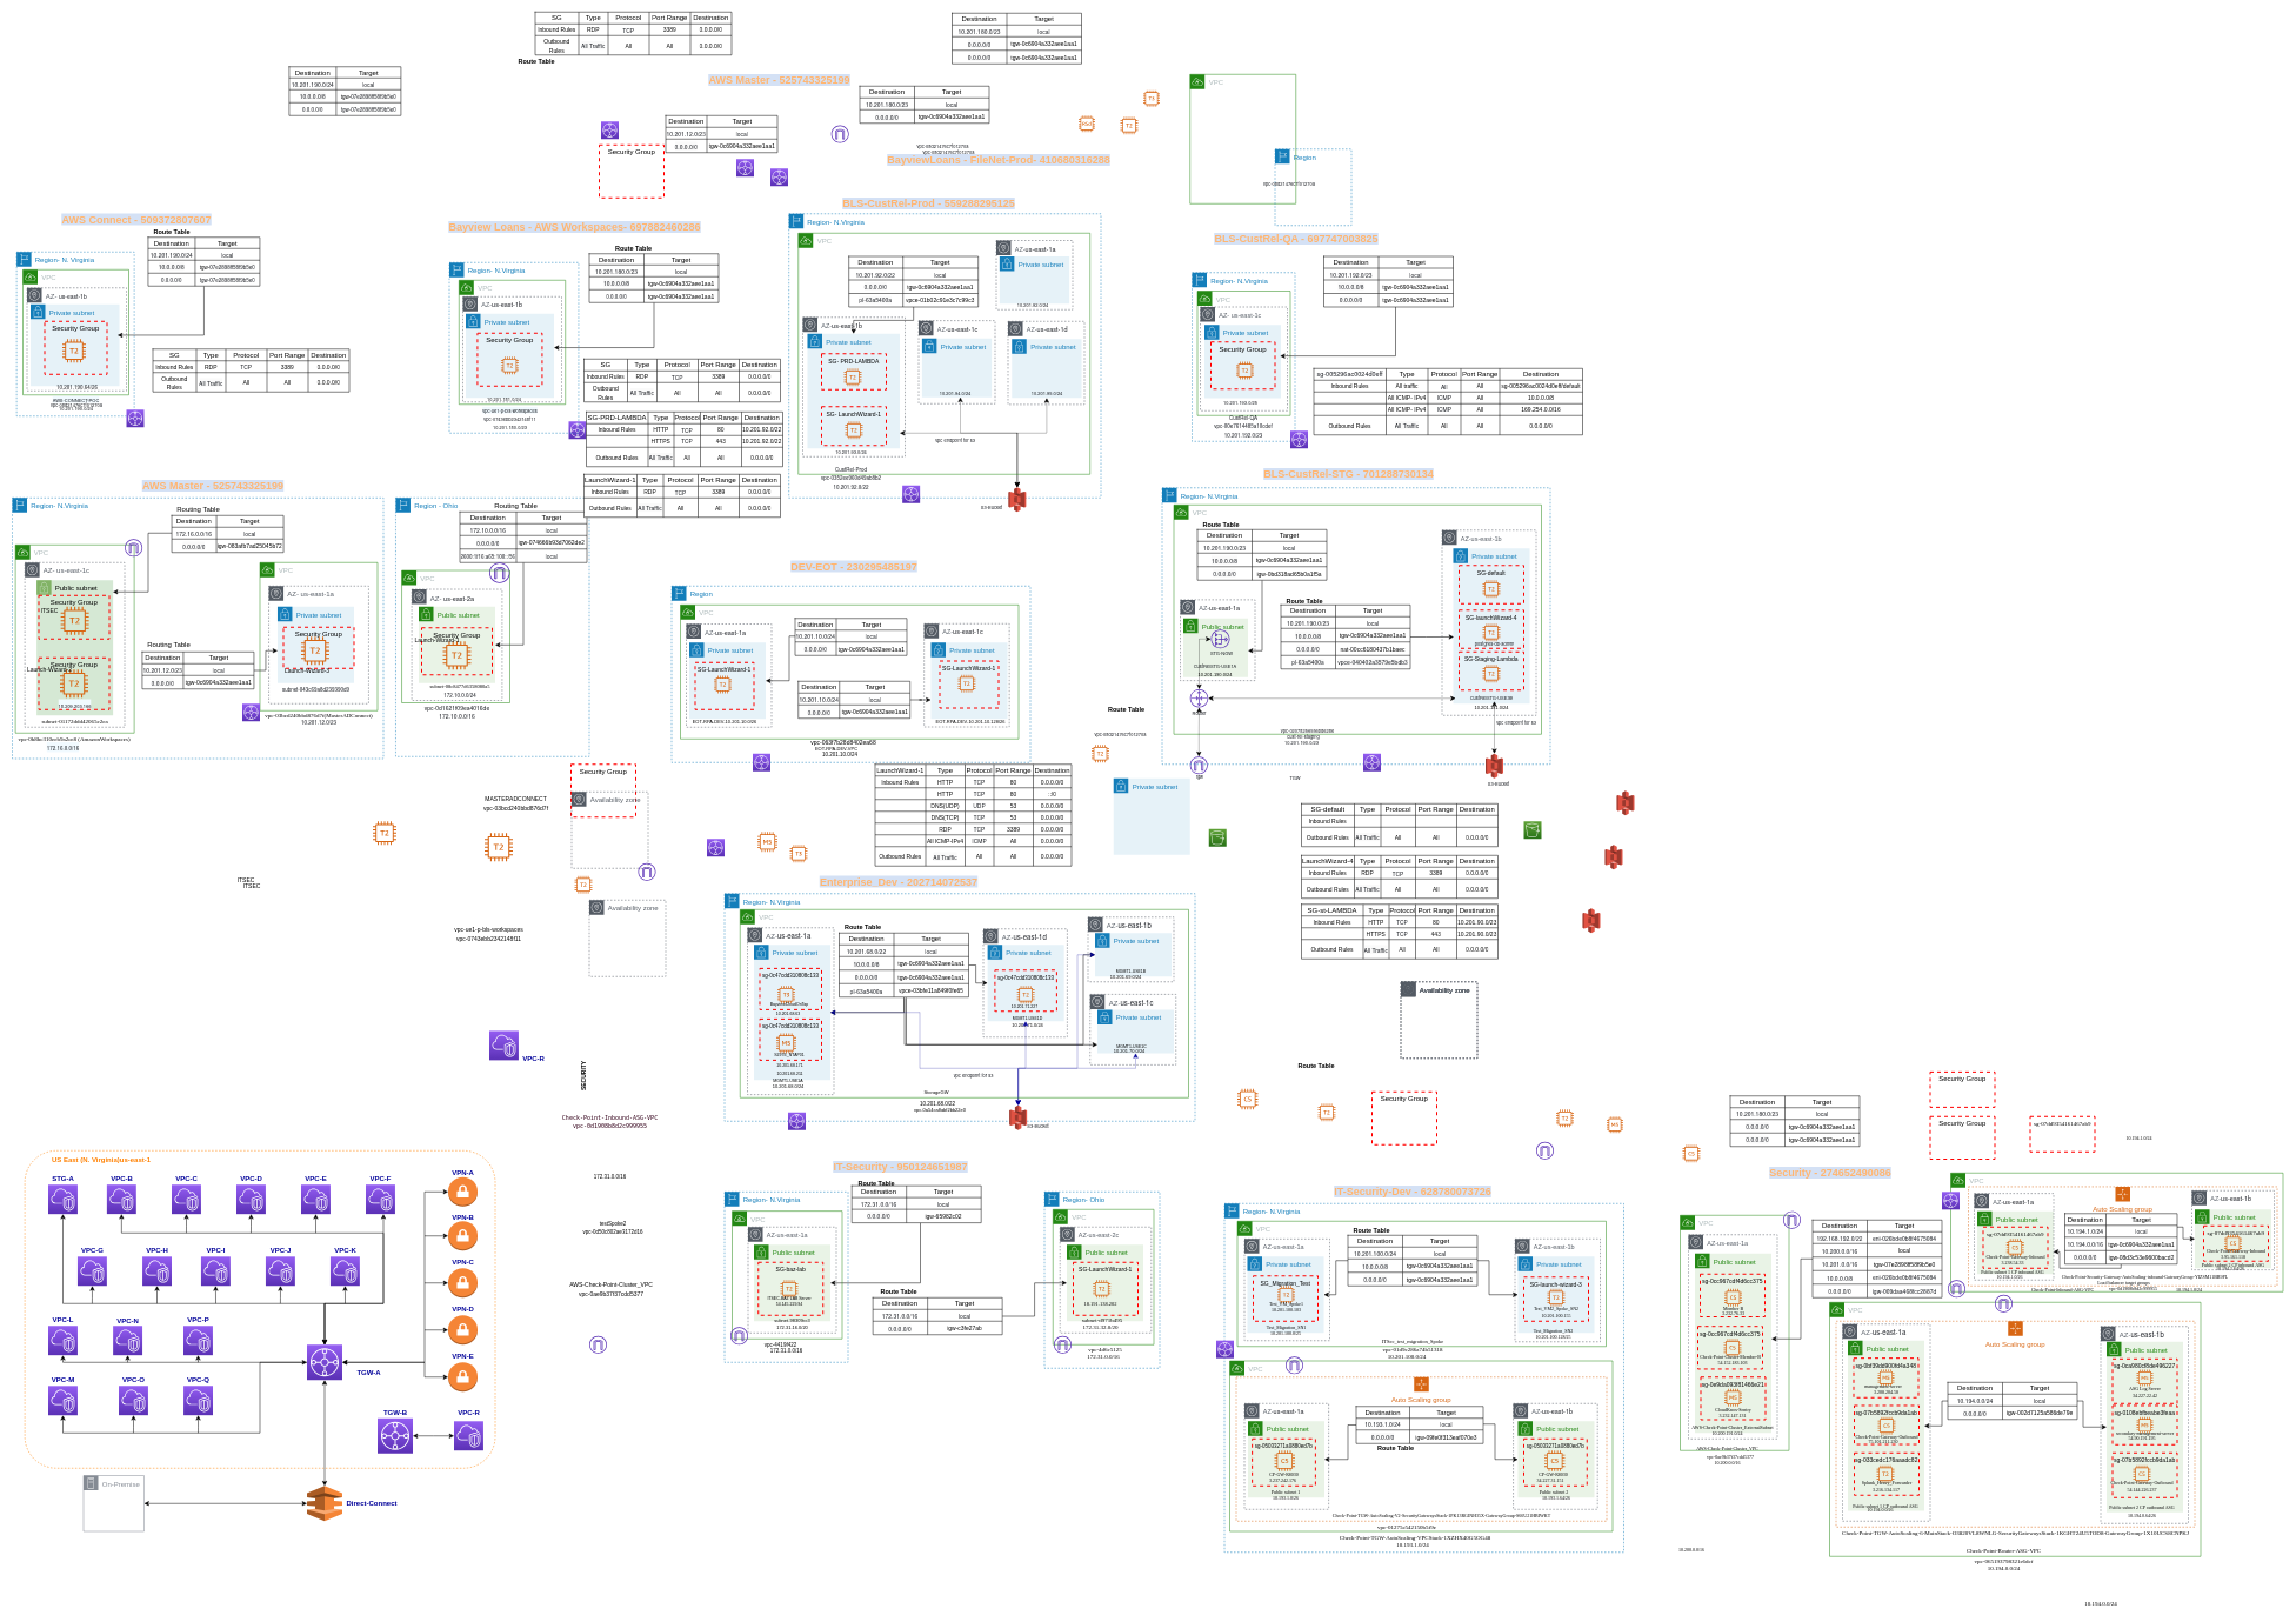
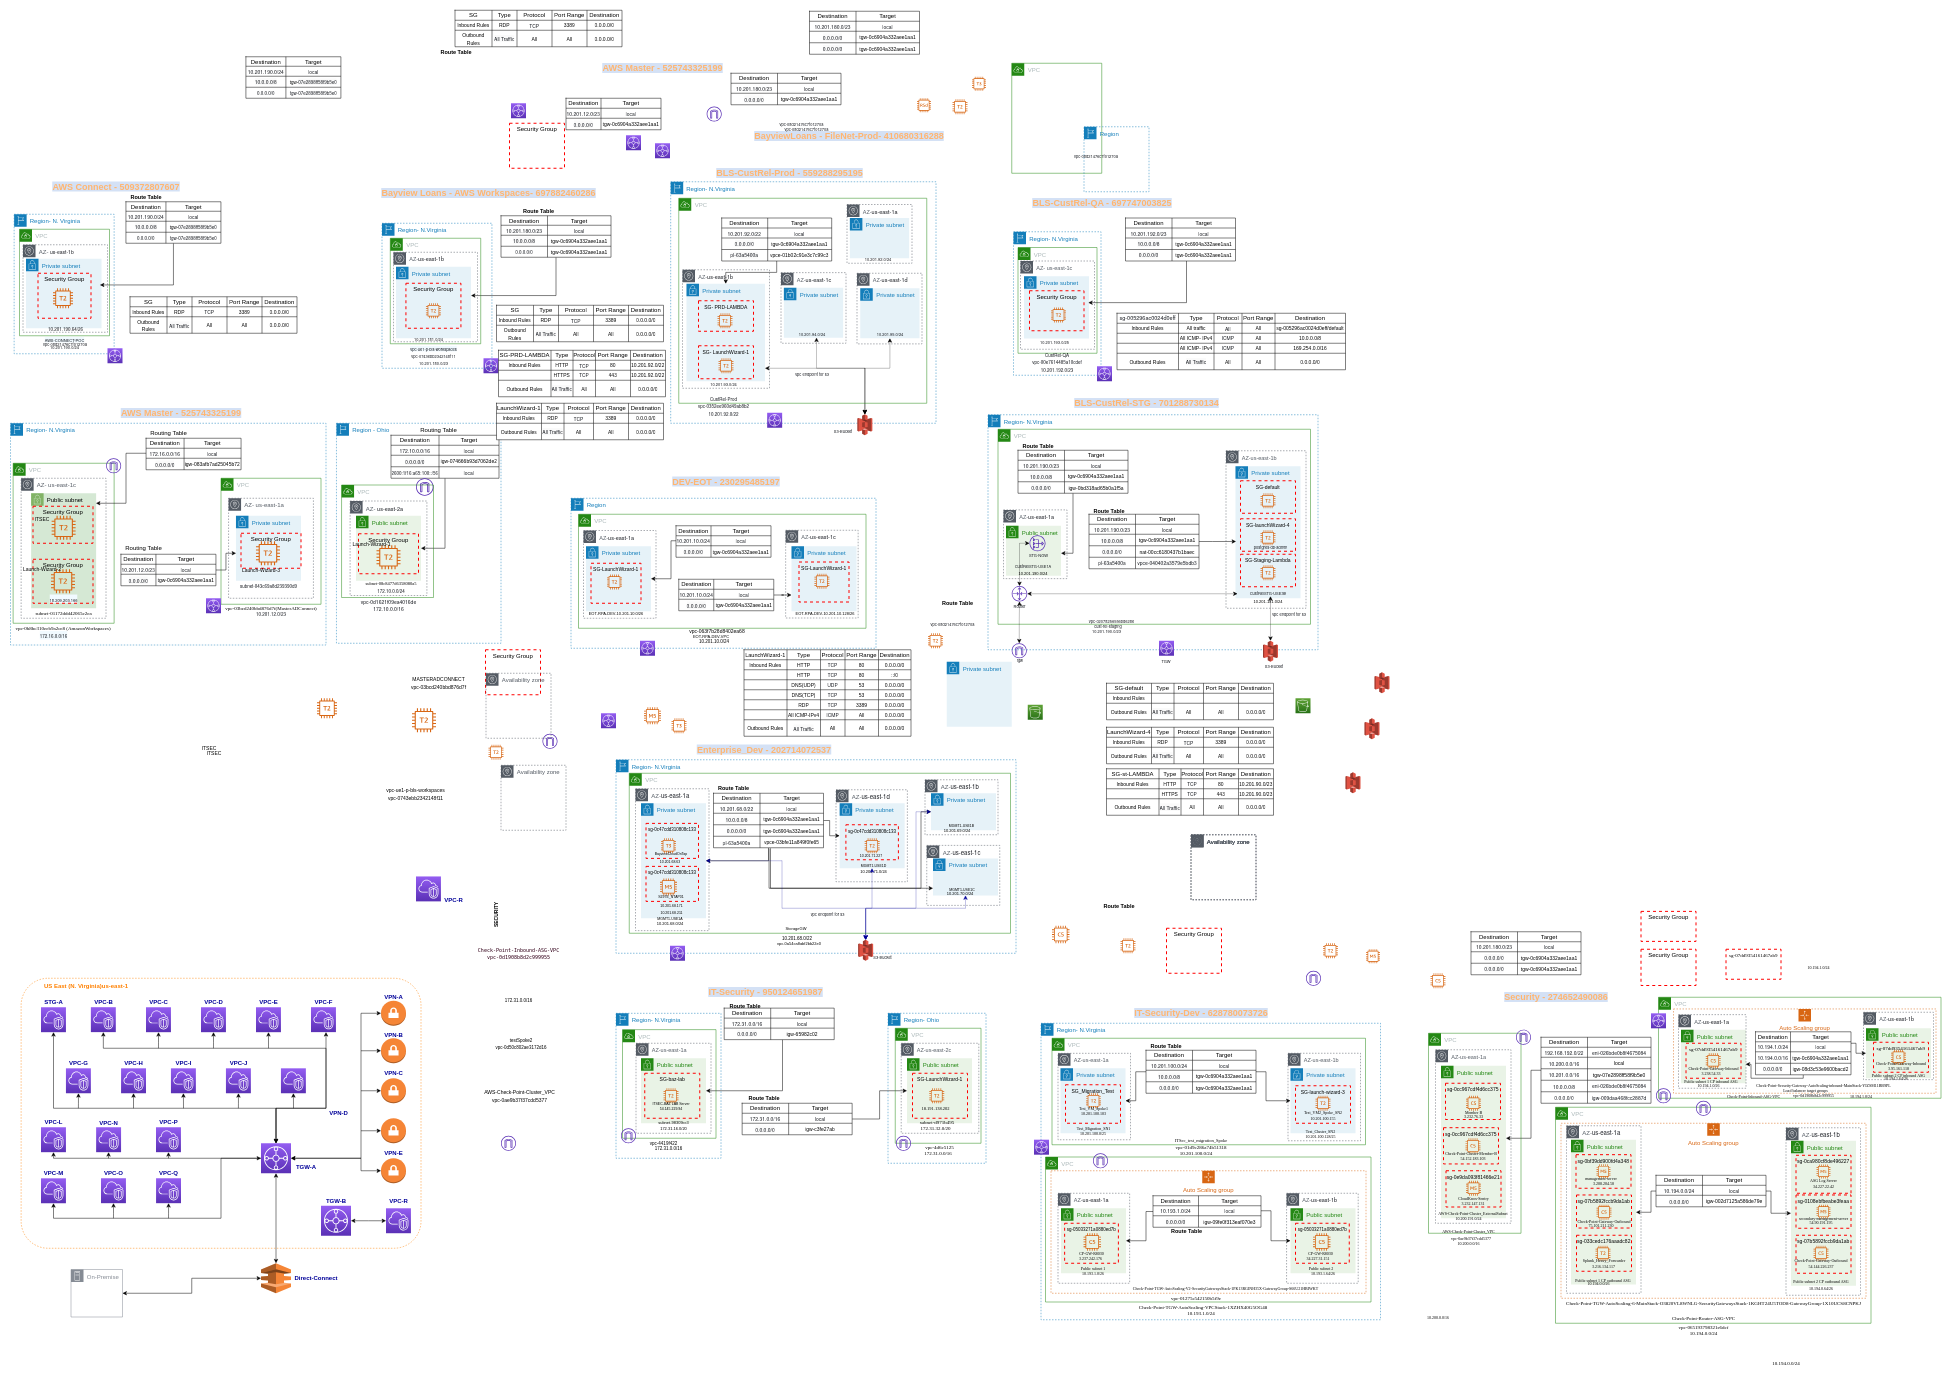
- <mxCell id="309" value="&lt;font style=&quot;font-size: 18px&quot; color=&quot;#ffb570&quot;&gt;&lt;b style=&quot;background-color: rgb(212 , 225 , 245)&quot;&gt;BLS-CustRel-Prod - 559288295125&lt;/b&gt;&lt;/font&gt;" style="text;html=1;resizable=0;autosize=1;align=center;verticalAlign=middle;points=[];fillColor=none;strokeColor=none;rounded=0;shadow=0;sketch=0;" parent="1" vertex="1"><mxGeometry x="1426" y="336" width="303" height="20" as="geometry" /></mxCell>
+ <mxCell id="309" value="&lt;font style=&quot;font-size: 18px&quot; color=&quot;#ffb570&quot;&gt;&lt;b style=&quot;background-color: rgb(212 , 225 , 245)&quot;&gt;BLS-CustRel-Prod - 559288295195&lt;/b&gt;&lt;/font&gt;" style="text;html=1;resizable=0;autosize=1;align=center;verticalAlign=middle;points=[];fillColor=none;strokeColor=none;rounded=0;shadow=0;sketch=0;" parent="1" vertex="1"><mxGeometry x="1426" y="336" width="303" height="20" as="geometry" /></mxCell>
- <mxCell id="541" value="&lt;font&gt;&lt;span style=&quot;color: rgb(22 , 25 , 31) ; font-family: &amp;#34;amazon ember&amp;#34; , &amp;#34;helvetica neue&amp;#34; , &amp;#34;roboto&amp;#34; , &amp;#34;arial&amp;#34; , sans-serif&quot;&gt;&lt;font style=&quot;font-size: 8px&quot;&gt;TGW&lt;/font&gt;&lt;/span&gt;&lt;br&gt;&lt;/font&gt;" style="text;html=1;resizable=0;autosize=1;align=center;verticalAlign=middle;points=[];fillColor=none;strokeColor=none;rounded=0;" vertex="1" parent="1"><mxGeometry x="2186" y="1311" width="30" height="20" as="geometry" /></mxCell>
+ <mxCell id="541" value="&lt;font&gt;&lt;span style=&quot;color: rgb(22 , 25 , 31) ; font-family: &amp;#34;amazon ember&amp;#34; , &amp;#34;helvetica neue&amp;#34; , &amp;#34;roboto&amp;#34; , &amp;#34;arial&amp;#34; , sans-serif&quot;&gt;&lt;font style=&quot;font-size: 8px&quot;&gt;TGW&lt;/font&gt;&lt;/span&gt;&lt;br&gt;&lt;/font&gt;" style="text;html=1;resizable=0;autosize=1;align=center;verticalAlign=middle;points=[];fillColor=none;strokeColor=none;rounded=0;" vertex="1" parent="1"><mxGeometry x="2316" y="1311" width="30" height="20" as="geometry" /></mxCell>
- <mxCell id="53" value="&lt;b&gt;&lt;font color=&quot;#000099&quot;&gt;VPC-K&lt;/font&gt;&lt;/b&gt;" style="text;html=1;resizable=0;autosize=1;align=center;verticalAlign=middle;points=[];fillColor=none;strokeColor=none;rounded=0;dashed=1;" parent="1" vertex="1"><mxGeometry x="560.93" y="2116" width="50" height="20" as="geometry" /></mxCell>
- <mxCell id="1062" value="&lt;font&gt;&lt;font face=&quot;times new roman&quot;&gt;&lt;span style=&quot;font-size: 8px&quot;&gt;Check-Point-Security-Gateway-AutoScaling-inbound-GatewayGroup-YIZSM11BB9PL&lt;/span&gt;&lt;/font&gt;&lt;br&gt;&lt;/font&gt;" style="text;html=1;resizable=0;autosize=1;align=center;verticalAlign=middle;points=[];fillColor=none;strokeColor=none;rounded=0;" vertex="1" parent="1"><mxGeometry x="3496" y="2158.75" width="300" height="20" as="geometry" /></mxCell>
+ <mxCell id="1062" value="&lt;font&gt;&lt;font face=&quot;times new roman&quot;&gt;&lt;span style=&quot;font-size: 8px&quot;&gt;Check-Point-Security-Gateway-AutoScaling-inbound-MainStack-YIZSM11BB9PL&lt;/span&gt;&lt;/font&gt;&lt;br&gt;&lt;/font&gt;" style="text;html=1;resizable=0;autosize=1;align=center;verticalAlign=middle;points=[];fillColor=none;strokeColor=none;rounded=0;" vertex="1" parent="1"><mxGeometry x="3496" y="2158.75" width="300" height="20" as="geometry" /></mxCell>
- <mxCell id="82" value="&lt;b&gt;&lt;font color=&quot;#000099&quot;&gt;VPN-D&lt;/font&gt;&lt;/b&gt;" style="text;html=1;resizable=0;autosize=1;align=center;verticalAlign=middle;points=[];fillColor=none;strokeColor=none;rounded=0;dashed=1;" parent="1" vertex="1"><mxGeometry x="761" y="2216" width="50" height="20" as="geometry" /></mxCell>
+ <mxCell id="82" value="&lt;b&gt;&lt;font color=&quot;#000099&quot;&gt;VPN-D&lt;/font&gt;&lt;/b&gt;" style="text;html=1;resizable=0;autosize=1;align=center;verticalAlign=middle;points=[];fillColor=none;strokeColor=none;rounded=0;dashed=1;" parent="1" vertex="1"><mxGeometry x="651" y="2216" width="50" height="20" as="geometry" /></mxCell>
- <mxCell id="881" value="&lt;font&gt;&lt;font face=&quot;times new roman&quot;&gt;&lt;span style=&quot;font-size: 8px&quot;&gt;Test_Migration_SN2&lt;/span&gt;&lt;/font&gt;&lt;br&gt;&lt;/font&gt;" style="text;html=1;resizable=0;autosize=1;align=center;verticalAlign=middle;points=[];fillColor=none;strokeColor=none;rounded=0;" vertex="1" parent="1"><mxGeometry x="2600" y="2251" width="80" height="20" as="geometry" /></mxCell>
+ <mxCell id="881" value="&lt;font&gt;&lt;font face=&quot;times new roman&quot;&gt;&lt;span style=&quot;font-size: 8px&quot;&gt;Test_Cluster_SN2&lt;/span&gt;&lt;/font&gt;&lt;br&gt;&lt;/font&gt;" style="text;html=1;resizable=0;autosize=1;align=center;verticalAlign=middle;points=[];fillColor=none;strokeColor=none;rounded=0;" vertex="1" parent="1"><mxGeometry x="2600" y="2251" width="80" height="20" as="geometry" /></mxCell>
- <mxCell id="69" value="&lt;b&gt;&lt;font color=&quot;#000099&quot;&gt;TGW-A&lt;/font&gt;&lt;/b&gt;" style="text;html=1;resizable=0;autosize=1;align=center;verticalAlign=middle;points=[];fillColor=none;strokeColor=none;rounded=0;dashed=1;" parent="1" vertex="1"><mxGeometry x="596" y="2324" width="60" height="20" as="geometry" /></mxCell>
+ <mxCell id="69" value="&lt;b&gt;&lt;font color=&quot;#000099&quot;&gt;TGW-A&lt;/font&gt;&lt;/b&gt;" style="text;html=1;resizable=0;autosize=1;align=center;verticalAlign=middle;points=[];fillColor=none;strokeColor=none;rounded=0;dashed=1;" parent="1" vertex="1"><mxGeometry x="581" y="2324" width="60" height="20" as="geometry" /></mxCell>
- <mxCell id="180" value="On-Premise" style="outlineConnect=0;gradientColor=none;html=1;whiteSpace=wrap;fontSize=12;fontStyle=0;shape=mxgraph.aws4.group;grIcon=mxgraph.aws4.group_on_premise;strokeColor=#858B94;fillColor=none;verticalAlign=top;align=left;spacingLeft=30;fontColor=#858B94;dashed=0;shadow=0;sketch=0;" parent="1" vertex="1"><mxGeometry x="141" y="2508.5" width="103" height="95" as="geometry" /></mxCell>
+ <mxCell id="180" value="On-Premise" style="outlineConnect=0;gradientColor=none;html=1;whiteSpace=wrap;fontSize=12;fontStyle=0;shape=mxgraph.aws4.group;grIcon=mxgraph.aws4.group_on_premise;strokeColor=#858B94;fillColor=none;verticalAlign=top;align=left;spacingLeft=30;fontColor=#858B94;dashed=0;shadow=0;sketch=0;" parent="1" vertex="1"><mxGeometry x="141" y="2538.5" width="103" height="95" as="geometry" /></mxCell>
